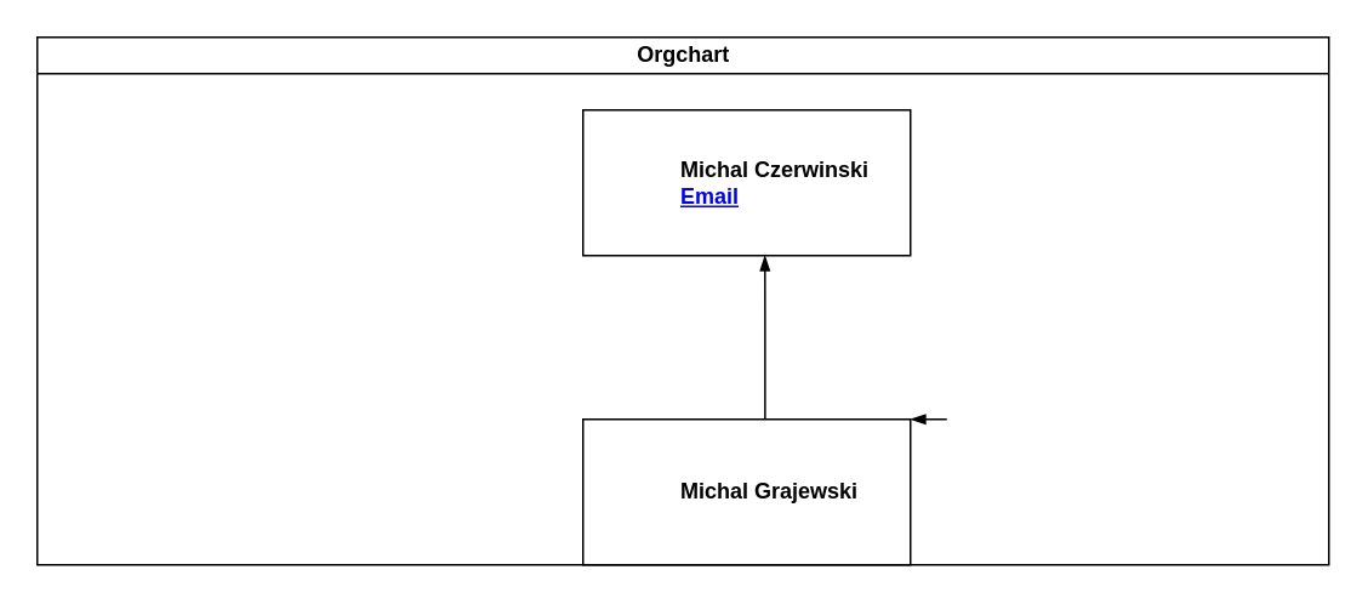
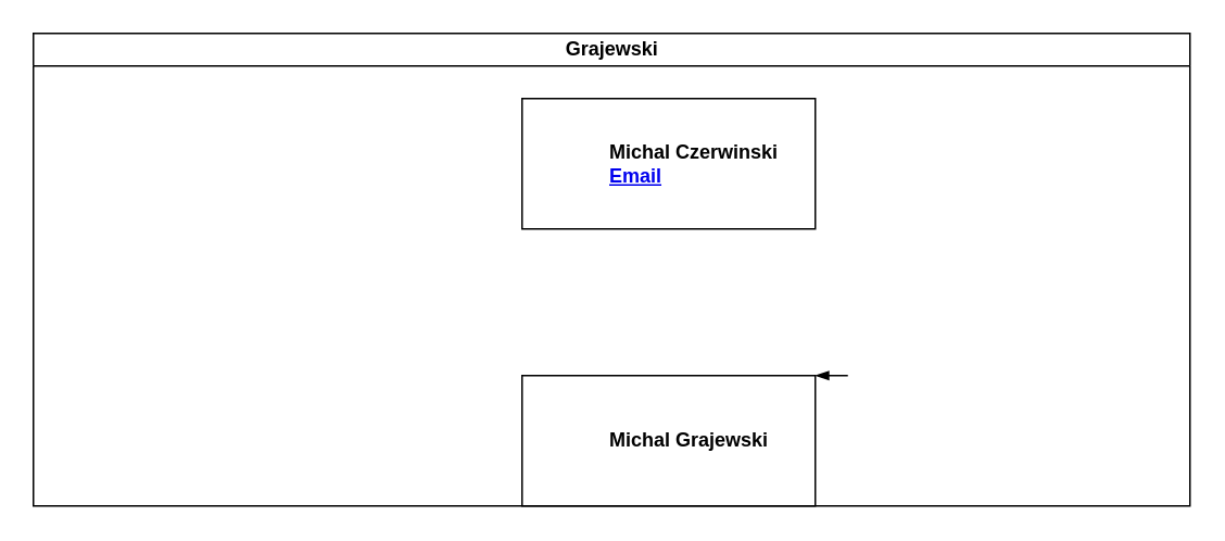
- <mxCell id="2" value="Orgchart" style="swimlane;html=1;startSize=20;horizontal=1;containerType=tree;glass=0;" parent="1" vertex="1"><mxGeometry x="20" y="20" width="710" height="290" as="geometry" /></mxCell>
+ <mxCell id="2" value="Grajewski" style="swimlane;html=1;startSize=20;horizontal=1;containerType=tree;glass=0;" parent="1" vertex="1"><mxGeometry x="20" y="20" width="710" height="290" as="geometry" /></mxCell>
- <mxCell id="3" value="" style="endArrow=blockThin;endFill=1;fontSize=11;edgeStyle=elbowEdgeStyle;elbow=vertical;rounded=0;exitX=0.556;exitY=0;exitDx=0;exitDy=0;exitPerimeter=0;" parent="2" source="5" target="4" edge="1"><mxGeometry relative="1" as="geometry"><mxPoint x="500" y="210" as="sourcePoint" /><Array as="points"><mxPoint x="400" y="160" /><mxPoint x="310" y="160" /></Array></mxGeometry></mxCell>
